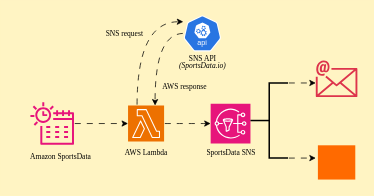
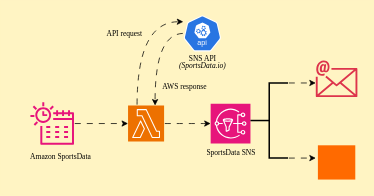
- <mxCell id="16" value="&lt;font style=&quot;font-size: 10px;&quot; face=&quot;Comic Sans MS&quot;&gt;SNS request&lt;/font&gt;" style="text;html=1;align=center;verticalAlign=middle;resizable=0;points=[];autosize=1;strokeColor=none;fillColor=none;" parent="1" vertex="1"><mxGeometry x="125" y="29" width="80" height="30" as="geometry" /></mxCell>
+ <mxCell id="16" value="&lt;font style=&quot;font-size: 10px;&quot; face=&quot;Comic Sans MS&quot;&gt;API request&lt;/font&gt;" style="text;html=1;align=center;verticalAlign=middle;resizable=0;points=[];autosize=1;strokeColor=none;fillColor=none;" parent="1" vertex="1"><mxGeometry x="125" y="29" width="80" height="30" as="geometry" /></mxCell>
- <mxCell id="18" value="&lt;font style=&quot;font-size: 10px;&quot; face=&quot;Comic Sans MS&quot;&gt;AWS Lambda&lt;/font&gt;" style="text;html=1;align=center;verticalAlign=middle;resizable=0;points=[];autosize=1;strokeColor=none;fillColor=none;" parent="1" vertex="1"><mxGeometry x="149" y="188" width="90" height="30" as="geometry" /></mxCell>
